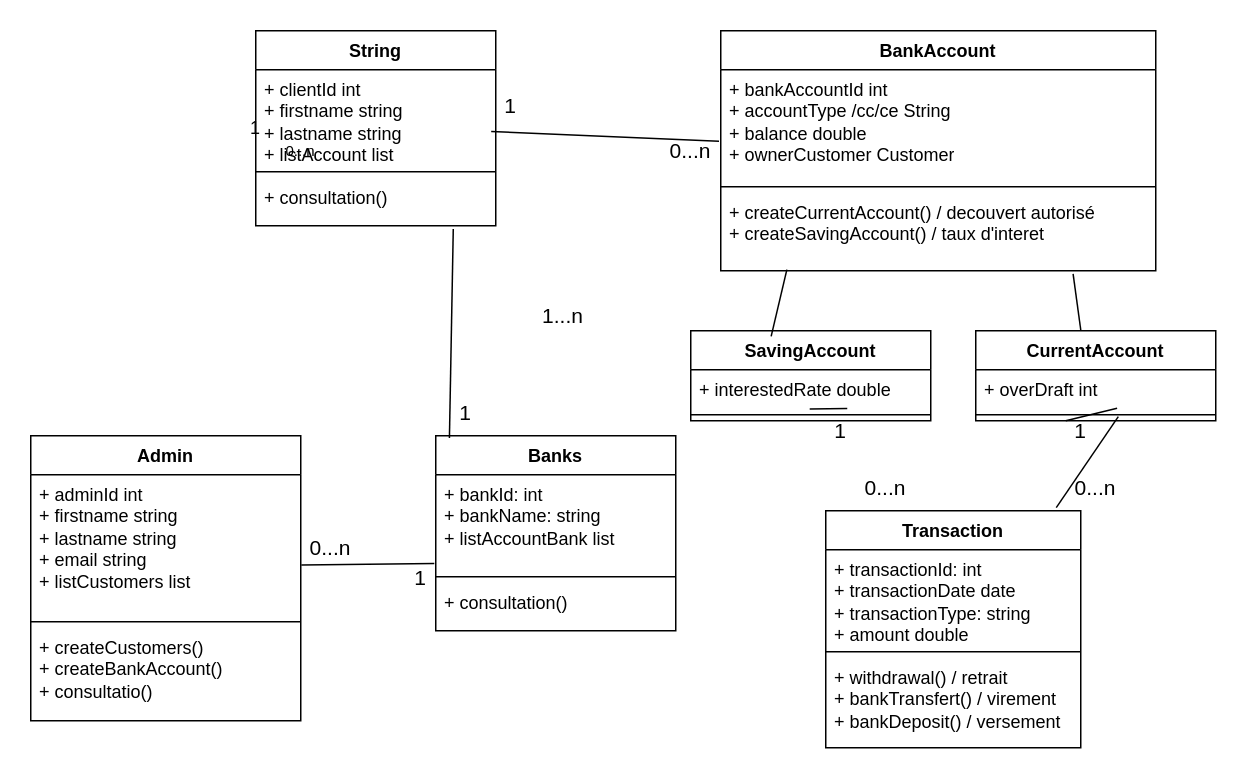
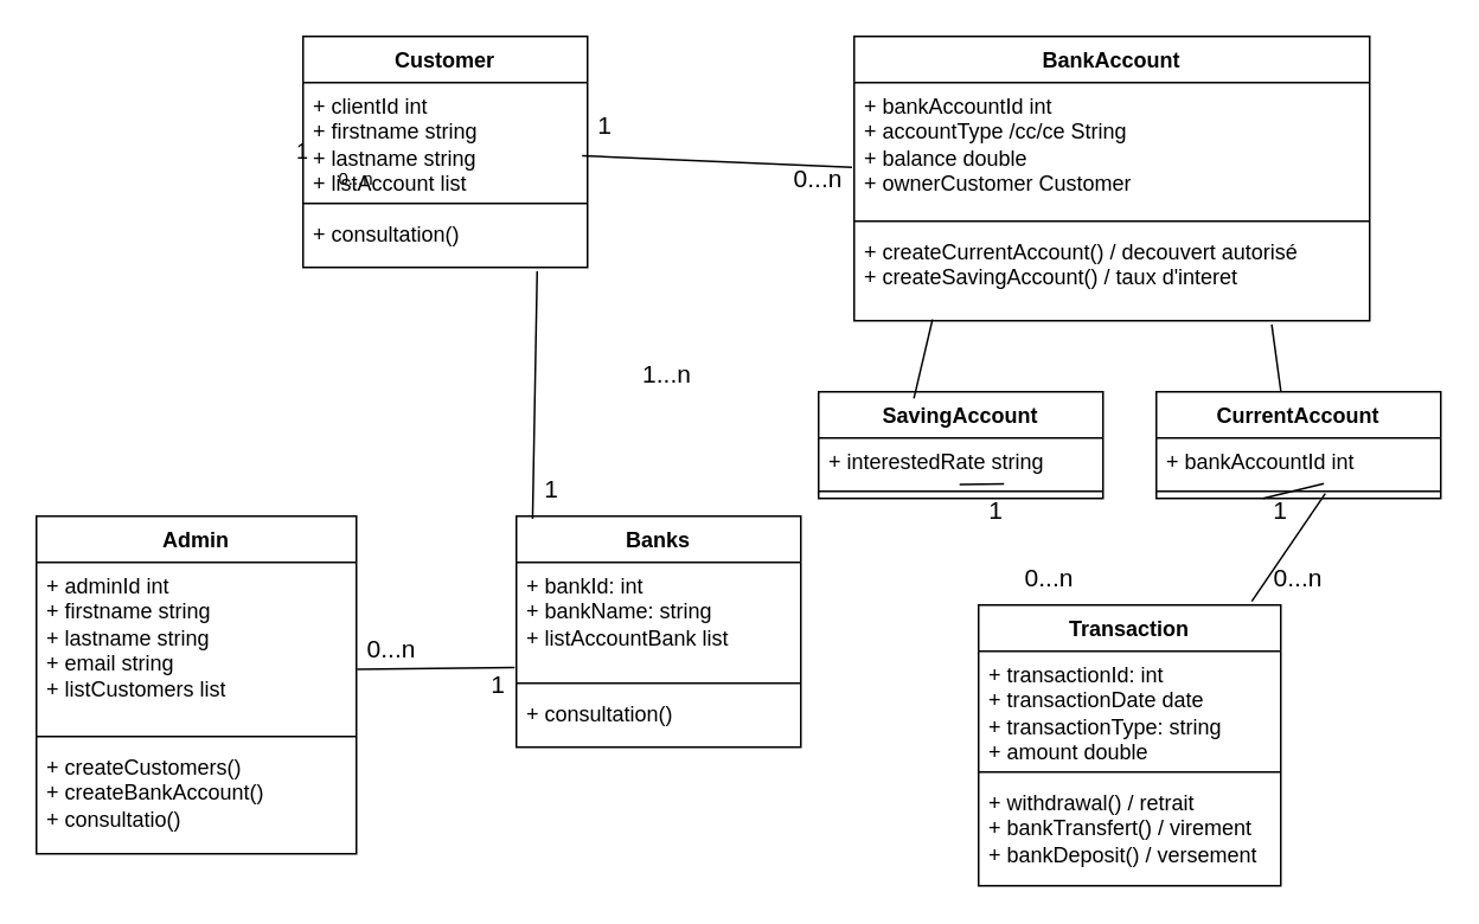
- <mxCell id="6" value="String" style="swimlane;fontStyle=1;align=center;verticalAlign=top;childLayout=stackLayout;horizontal=1;startSize=26;horizontalStack=0;resizeParent=1;resizeParentMax=0;resizeLast=0;collapsible=1;marginBottom=0;whiteSpace=wrap;html=1;" vertex="1" parent="1"><mxGeometry x="170" y="20" width="160" height="130" as="geometry" /></mxCell>
+ <mxCell id="6" value="Customer" style="swimlane;fontStyle=1;align=center;verticalAlign=top;childLayout=stackLayout;horizontal=1;startSize=26;horizontalStack=0;resizeParent=1;resizeParentMax=0;resizeLast=0;collapsible=1;marginBottom=0;whiteSpace=wrap;html=1;" vertex="1" parent="1"><mxGeometry x="170" y="20" width="160" height="130" as="geometry" /></mxCell>
- <mxCell id="27" value="+ interestedRate double" style="text;strokeColor=none;fillColor=none;align=left;verticalAlign=top;spacingLeft=4;spacingRight=4;overflow=hidden;rotatable=0;points=[[0,0.5],[1,0.5]];portConstraint=eastwest;whiteSpace=wrap;html=1;" vertex="1" parent="26"><mxGeometry y="26" width="160" height="26" as="geometry" /></mxCell>
+ <mxCell id="27" value="+ interestedRate string" style="text;strokeColor=none;fillColor=none;align=left;verticalAlign=top;spacingLeft=4;spacingRight=4;overflow=hidden;rotatable=0;points=[[0,0.5],[1,0.5]];portConstraint=eastwest;whiteSpace=wrap;html=1;" vertex="1" parent="26"><mxGeometry y="26" width="160" height="26" as="geometry" /></mxCell>
- <mxCell id="35" value="+ overDraft int" style="text;strokeColor=none;fillColor=none;align=left;verticalAlign=top;spacingLeft=4;spacingRight=4;overflow=hidden;rotatable=0;points=[[0,0.5],[1,0.5]];portConstraint=eastwest;whiteSpace=wrap;html=1;" vertex="1" parent="34"><mxGeometry y="26" width="160" height="26" as="geometry" /></mxCell>
+ <mxCell id="35" value="+ bankAccountId int" style="text;strokeColor=none;fillColor=none;align=left;verticalAlign=top;spacingLeft=4;spacingRight=4;overflow=hidden;rotatable=0;points=[[0,0.5],[1,0.5]];portConstraint=eastwest;whiteSpace=wrap;html=1;" vertex="1" parent="34"><mxGeometry y="26" width="160" height="26" as="geometry" /></mxCell>
